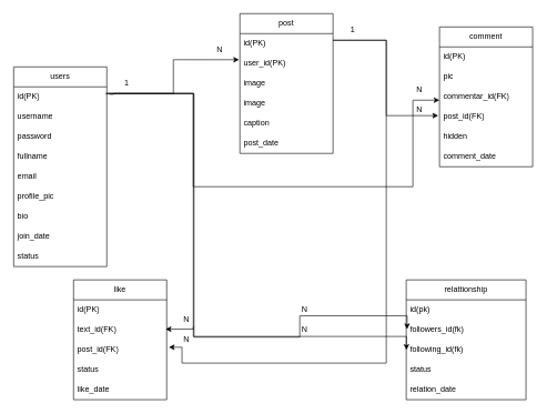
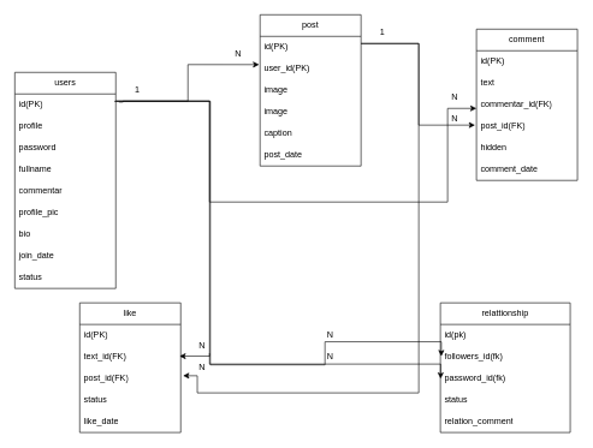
- <mxCell id="42" value="pic" style="text;strokeColor=none;fillColor=none;align=left;verticalAlign=middle;spacingLeft=4;spacingRight=4;overflow=hidden;points=[[0,0.5],[1,0.5]];portConstraint=eastwest;rotatable=0;whiteSpace=wrap;html=1;" vertex="1" parent="40"><mxGeometry y="60" width="140" height="30" as="geometry" /></mxCell>
+ <mxCell id="42" value="text" style="text;strokeColor=none;fillColor=none;align=left;verticalAlign=middle;spacingLeft=4;spacingRight=4;overflow=hidden;points=[[0,0.5],[1,0.5]];portConstraint=eastwest;rotatable=0;whiteSpace=wrap;html=1;" vertex="1" parent="40"><mxGeometry y="60" width="140" height="30" as="geometry" /></mxCell>
- <mxCell id="4" value="username" style="text;strokeColor=none;fillColor=none;align=left;verticalAlign=middle;spacingLeft=4;spacingRight=4;overflow=hidden;points=[[0,0.5],[1,0.5]];portConstraint=eastwest;rotatable=0;whiteSpace=wrap;html=1;" vertex="1" parent="2"><mxGeometry y="60" width="140" height="30" as="geometry" /></mxCell>
+ <mxCell id="4" value="profile" style="text;strokeColor=none;fillColor=none;align=left;verticalAlign=middle;spacingLeft=4;spacingRight=4;overflow=hidden;points=[[0,0.5],[1,0.5]];portConstraint=eastwest;rotatable=0;whiteSpace=wrap;html=1;" vertex="1" parent="2"><mxGeometry y="60" width="140" height="30" as="geometry" /></mxCell>
- <mxCell id="7" value="email" style="text;strokeColor=none;fillColor=none;align=left;verticalAlign=middle;spacingLeft=4;spacingRight=4;overflow=hidden;points=[[0,0.5],[1,0.5]];portConstraint=eastwest;rotatable=0;whiteSpace=wrap;html=1;" vertex="1" parent="2"><mxGeometry y="150" width="140" height="30" as="geometry" /></mxCell>
+ <mxCell id="7" value="commentar" style="text;strokeColor=none;fillColor=none;align=left;verticalAlign=middle;spacingLeft=4;spacingRight=4;overflow=hidden;points=[[0,0.5],[1,0.5]];portConstraint=eastwest;rotatable=0;whiteSpace=wrap;html=1;" vertex="1" parent="2"><mxGeometry y="150" width="140" height="30" as="geometry" /></mxCell>
- <mxCell id="15" value="following_id(fk)" style="text;strokeColor=none;fillColor=none;align=left;verticalAlign=middle;spacingLeft=4;spacingRight=4;overflow=hidden;points=[[0,0.5],[1,0.5]];portConstraint=eastwest;rotatable=0;whiteSpace=wrap;html=1;" vertex="1" parent="12"><mxGeometry y="90" width="180" height="30" as="geometry" /></mxCell>
+ <mxCell id="15" value="password_id(fk)" style="text;strokeColor=none;fillColor=none;align=left;verticalAlign=middle;spacingLeft=4;spacingRight=4;overflow=hidden;points=[[0,0.5],[1,0.5]];portConstraint=eastwest;rotatable=0;whiteSpace=wrap;html=1;" vertex="1" parent="12"><mxGeometry y="90" width="180" height="30" as="geometry" /></mxCell>
- <mxCell id="17" value="relation_date" style="text;strokeColor=none;fillColor=none;align=left;verticalAlign=middle;spacingLeft=4;spacingRight=4;overflow=hidden;points=[[0,0.5],[1,0.5]];portConstraint=eastwest;rotatable=0;whiteSpace=wrap;html=1;" vertex="1" parent="12"><mxGeometry y="150" width="180" height="30" as="geometry" /></mxCell>
+ <mxCell id="17" value="relation_comment" style="text;strokeColor=none;fillColor=none;align=left;verticalAlign=middle;spacingLeft=4;spacingRight=4;overflow=hidden;points=[[0,0.5],[1,0.5]];portConstraint=eastwest;rotatable=0;whiteSpace=wrap;html=1;" vertex="1" parent="12"><mxGeometry y="150" width="180" height="30" as="geometry" /></mxCell>
